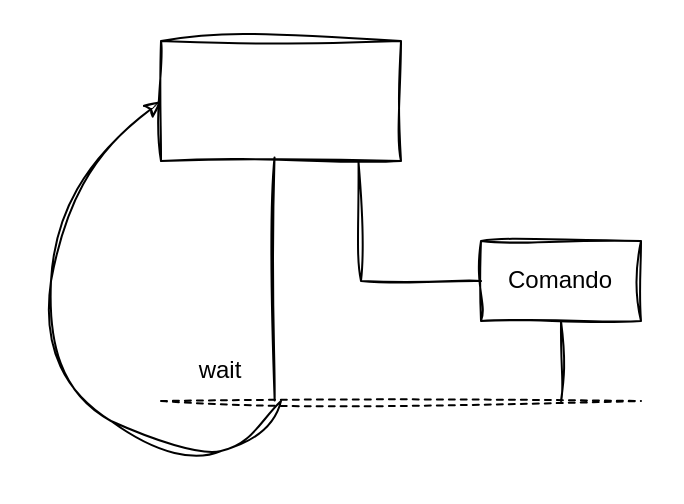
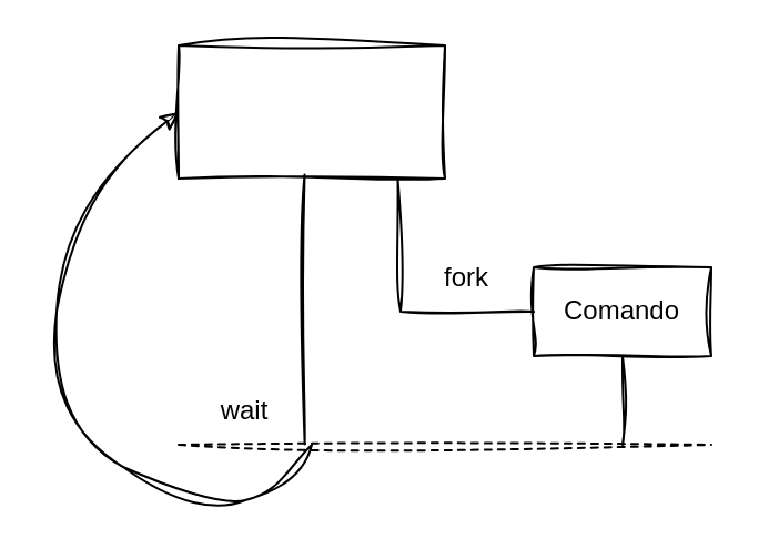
+ <mxCell id="8" value="fork" style="text;html=1;strokeColor=none;fillColor=none;align=center;verticalAlign=middle;whiteSpace=wrap;rounded=0;" parent="1" vertex="1"><mxGeometry x="180" y="110" width="60" height="30" as="geometry" /></mxCell>
